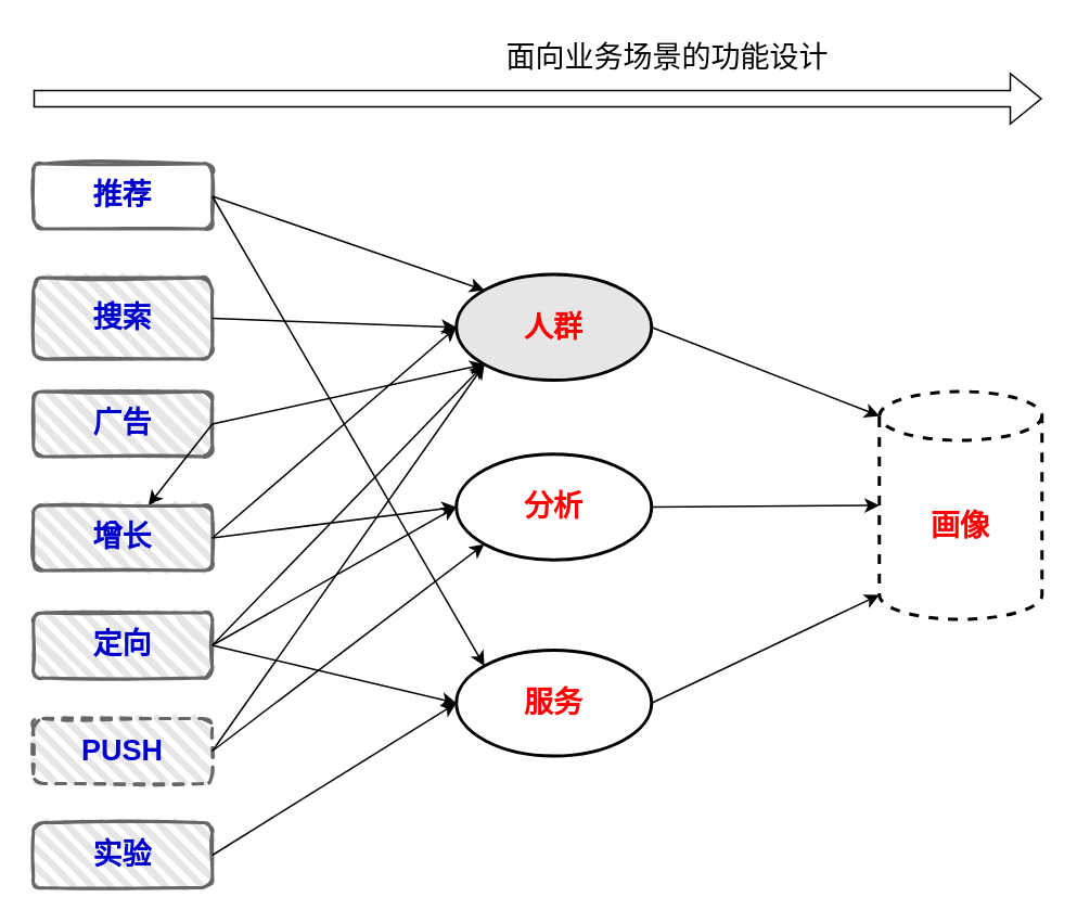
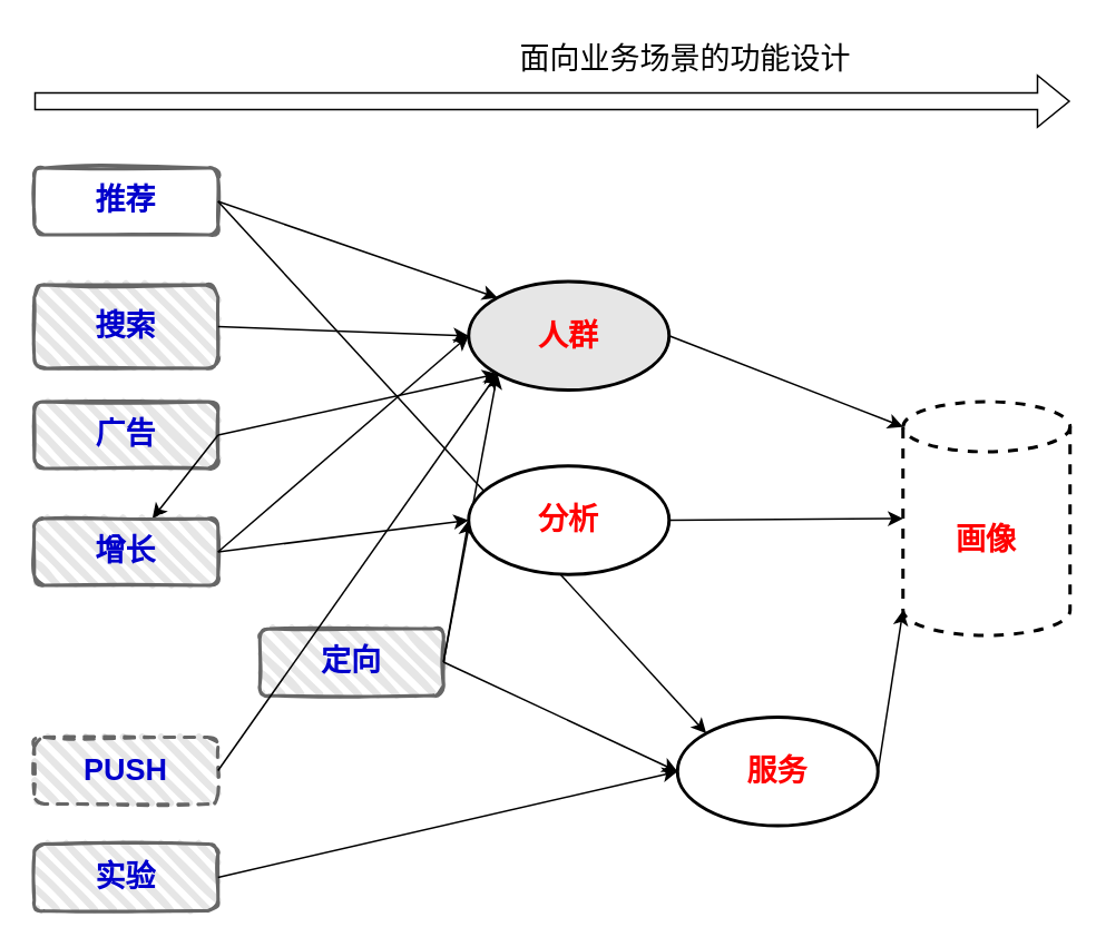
- <mxCell id="5" value="&lt;font color=&quot;#0000cc&quot;&gt;&lt;span style=&quot;font-size: 18px&quot;&gt;&lt;b&gt;定向&lt;/b&gt;&lt;/span&gt;&lt;/font&gt;" style="rounded=1;whiteSpace=wrap;html=1;strokeWidth=2;fillWeight=4;hachureGap=8;hachureAngle=45;fillColor=#E6E6E6;sketch=1;fontColor=#333333;strokeColor=#666666;" vertex="1" parent="1"><mxGeometry x="20" y="376" width="110" height="40" as="geometry" /></mxCell>
+ <mxCell id="5" value="&lt;font color=&quot;#0000cc&quot;&gt;&lt;span style=&quot;font-size: 18px&quot;&gt;&lt;b&gt;定向&lt;/b&gt;&lt;/span&gt;&lt;/font&gt;" style="rounded=1;whiteSpace=wrap;html=1;strokeWidth=2;fillWeight=4;hachureGap=8;hachureAngle=45;fillColor=#E6E6E6;sketch=1;fontColor=#333333;strokeColor=#666666;" vertex="1" parent="1"><mxGeometry x="155" y="376" width="110" height="40" as="geometry" /></mxCell>
- <mxCell id="26" value="&lt;b style=&quot;color: rgb(255 , 0 , 0)&quot;&gt;服务&lt;/b&gt;" style="ellipse;whiteSpace=wrap;html=1;fontSize=18;fontColor=#000000;strokeColor=#000000;strokeWidth=2;fillColor=#FFFFFF;" vertex="1" parent="1"><mxGeometry x="280" y="399" width="120" height="65" as="geometry" /></mxCell>
+ <mxCell id="26" value="&lt;b style=&quot;color: rgb(255 , 0 , 0)&quot;&gt;服务&lt;/b&gt;" style="ellipse;whiteSpace=wrap;html=1;fontSize=18;fontColor=#000000;strokeColor=#000000;strokeWidth=2;fillColor=#FFFFFF;" vertex="1" parent="1"><mxGeometry x="405" y="429" width="120" height="65" as="geometry" /></mxCell>
- <mxCell id="12" value="" style="endArrow=classic;html=1;rounded=0;fontSize=18;fontColor=#FF0000;curved=1;exitX=1;exitY=0.5;exitDx=0;exitDy=0;entryX=0;entryY=1;entryDx=0;entryDy=0;" edge="1" parent="1" source="6" target="25"><mxGeometry width="50" height="50" relative="1" as="geometry"><mxPoint x="160" y="220" as="sourcePoint" /><mxPoint x="280" y="290" as="targetPoint" /></mxGeometry></mxCell>
